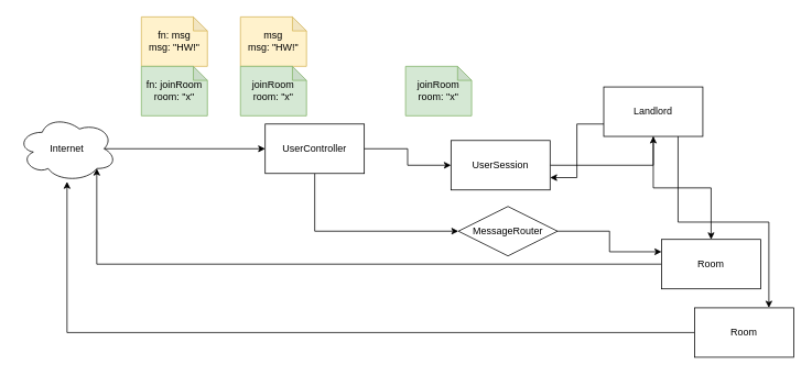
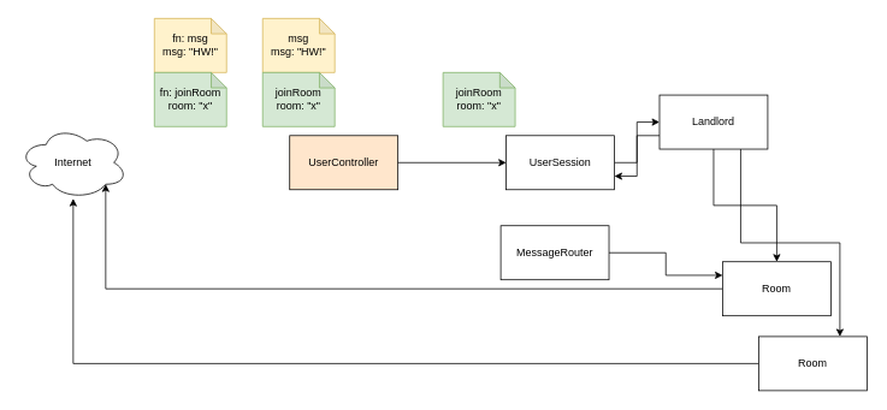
- <mxCell id="23" value="" style="edgeStyle=orthogonalEdgeStyle;rounded=0;orthogonalLoop=1;jettySize=auto;html=1;exitX=0.875;exitY=0.5;exitDx=0;exitDy=0;exitPerimeter=0;" parent="1" source="6" target="22" edge="1"><mxGeometry relative="1" as="geometry"><mxPoint x="125" y="180" as="sourcePoint" /><mxPoint x="560" y="180" as="targetPoint" /></mxGeometry></mxCell>
- <mxCell id="22" value="UserController" style="rounded=0;whiteSpace=wrap;html=1;" parent="1" vertex="1"><mxGeometry x="320" y="150" width="120" height="60" as="geometry" /></mxCell>
+ <mxCell id="22" value="UserController" style="rounded=0;whiteSpace=wrap;html=1;fillColor=#ffe6cc;" parent="1" vertex="1"><mxGeometry x="320" y="150" width="120" height="60" as="geometry" /></mxCell>
- <mxCell id="5" value="UserSession" style="rounded=0;whiteSpace=wrap;html=1;" parent="1" vertex="1"><mxGeometry x="545" y="170" width="120" height="60" as="geometry" /></mxCell>
+ <mxCell id="5" value="UserSession" style="rounded=0;whiteSpace=wrap;html=1;" parent="1" vertex="1"><mxGeometry x="560" y="150" width="120" height="60" as="geometry" /></mxCell>
- <mxCell id="21" style="edgeStyle=orthogonalEdgeStyle;rounded=0;orthogonalLoop=1;jettySize=auto;html=1;exitX=0.5;exitY=1;exitDx=0;exitDy=0;entryX=0;entryY=0.5;entryDx=0;entryDy=0;strokeWidth=1;" parent="1" source="22" target="20" edge="1"><mxGeometry relative="1" as="geometry" /></mxCell>
- <mxCell id="20" value="MessageRouter" style="rhombus;whiteSpace=wrap;html=1;" parent="1" vertex="1"><mxGeometry x="554" y="250" width="120" height="60" as="geometry" /></mxCell>
+ <mxCell id="20" value="MessageRouter" style="rounded=0;whiteSpace=wrap;html=1;" parent="1" vertex="1"><mxGeometry x="554" y="250" width="120" height="60" as="geometry" /></mxCell>
